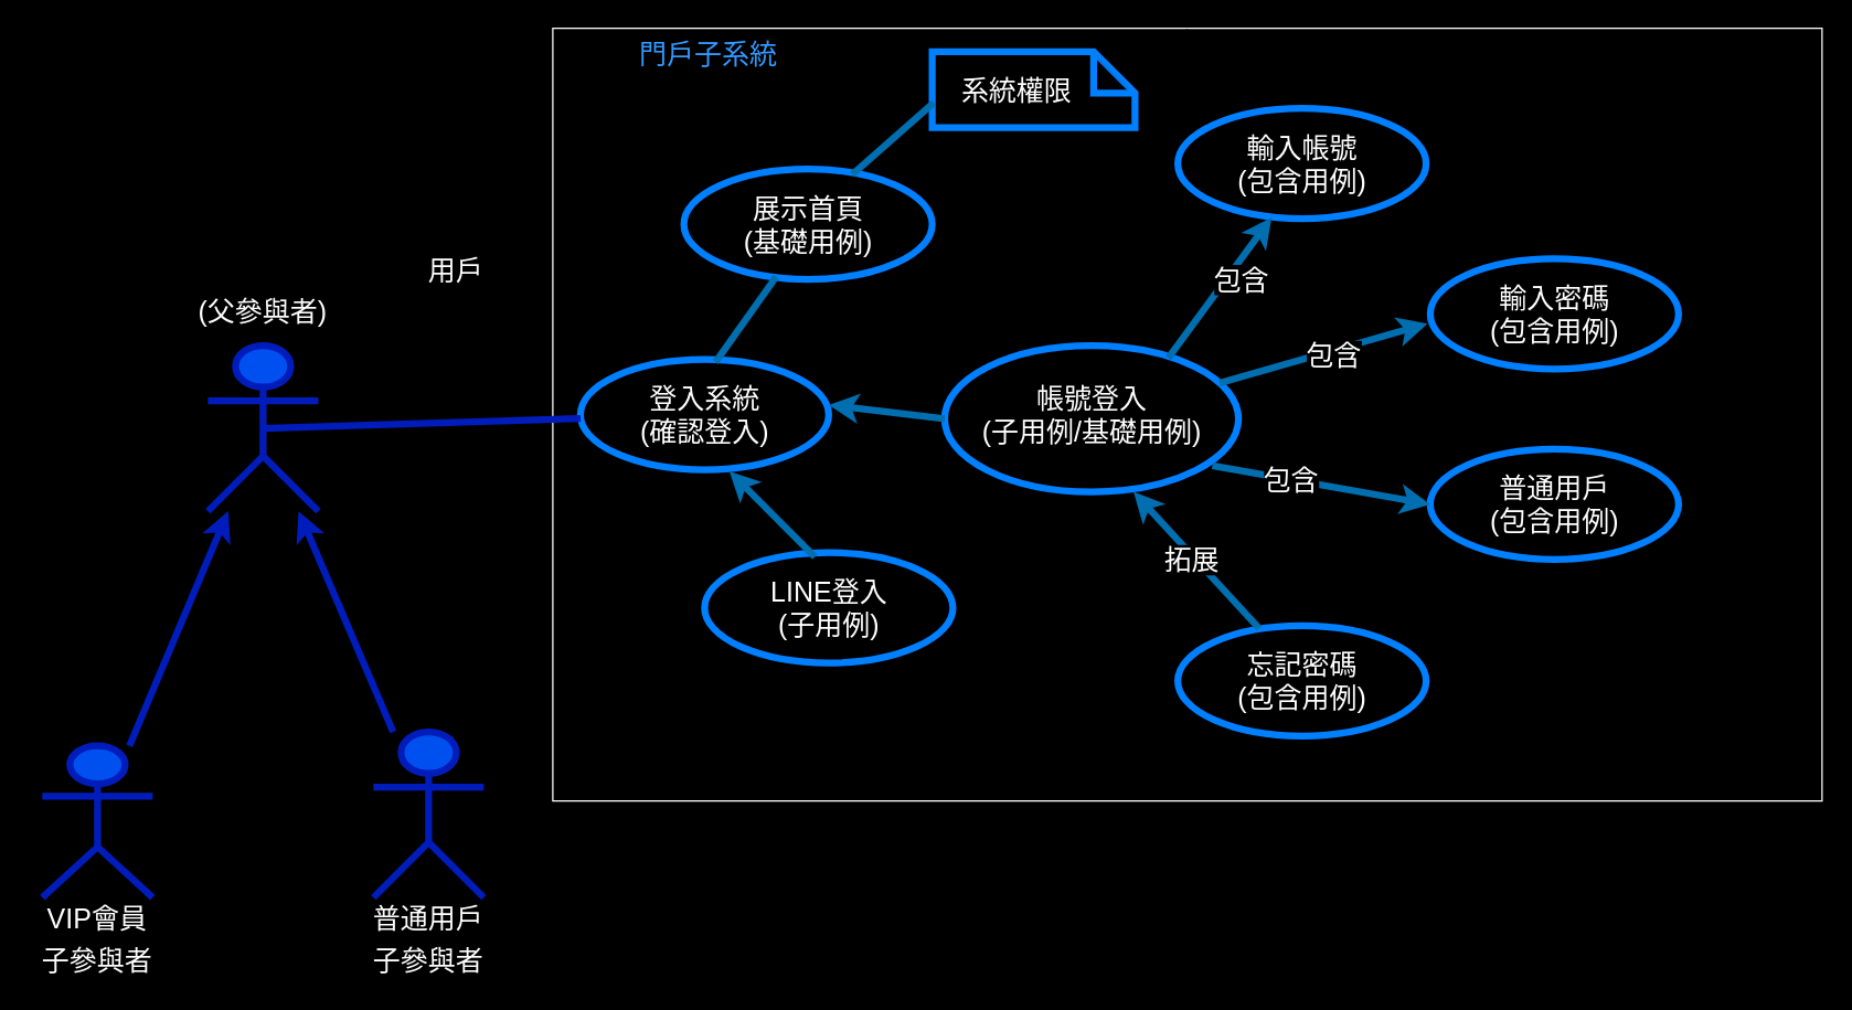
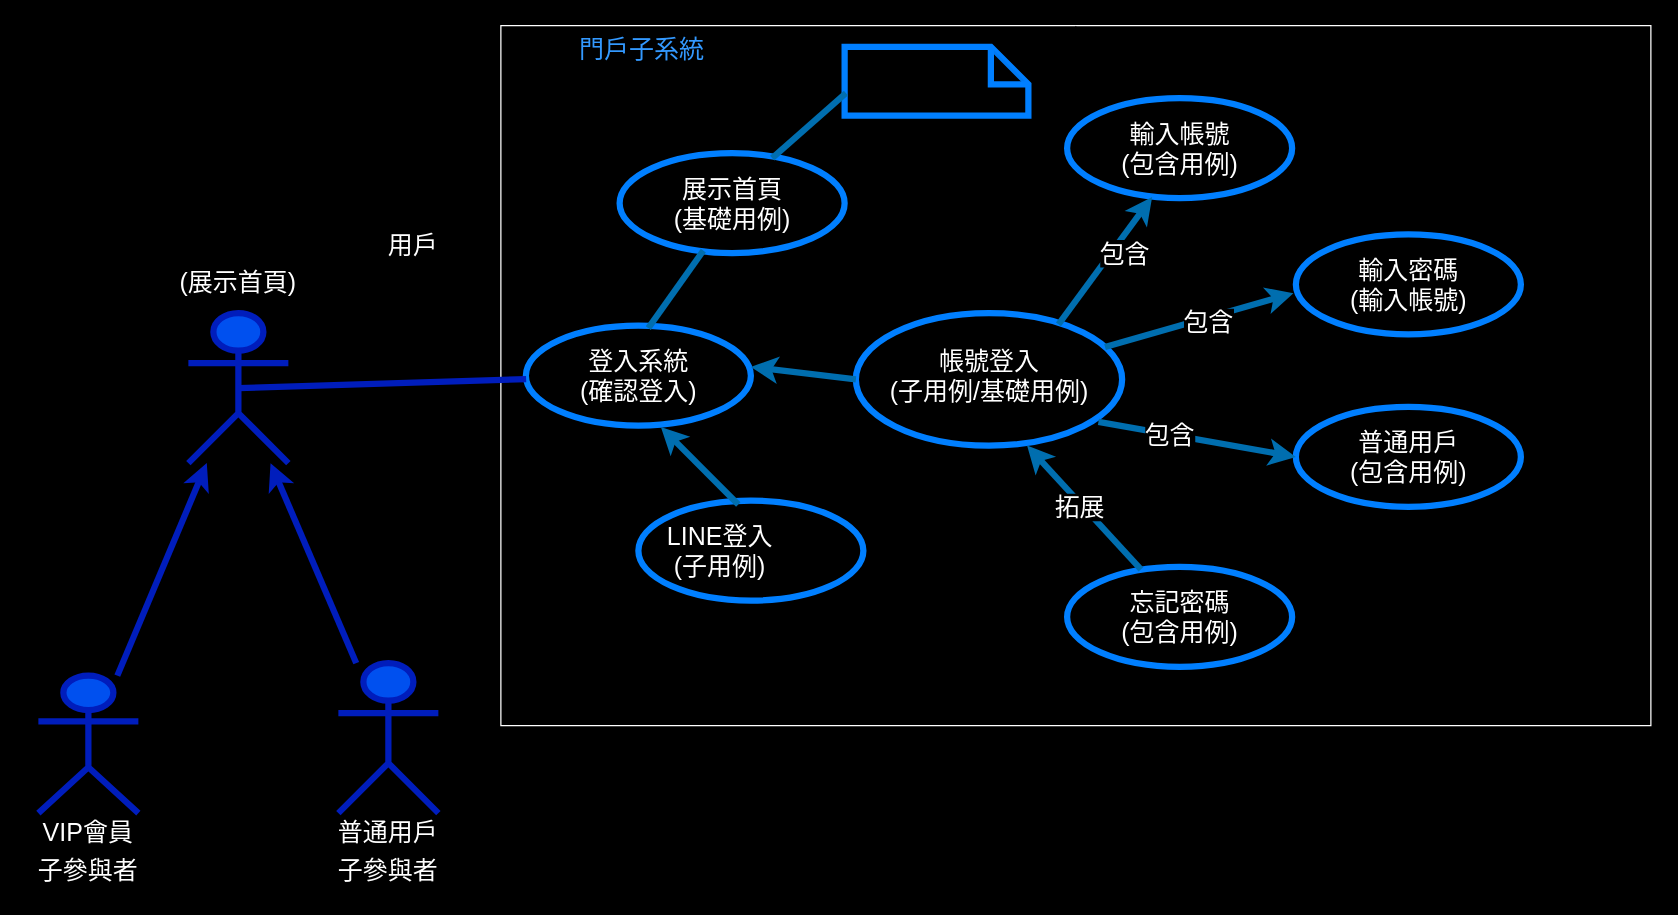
- <mxCell id="31" value="系統權限" style="text;html=1;strokeColor=none;fillColor=none;align=center;verticalAlign=middle;whiteSpace=wrap;rounded=0;labelBackgroundColor=none;fontColor=#FFFFFF;fontSize=20;" vertex="1" parent="1"><mxGeometry x="687" y="49.75" width="99" height="29.5" as="geometry" /></mxCell>
- <mxCell id="8" value="&lt;font style=&quot;font-size: 20px;&quot;&gt;(父參與者)&lt;/font&gt;" style="text;html=1;strokeColor=none;fillColor=none;align=center;verticalAlign=middle;whiteSpace=wrap;rounded=0;fontColor=#FFFFFF;labelBackgroundColor=#000000;" vertex="1" parent="1"><mxGeometry x="135" y="210" width="110" height="30" as="geometry" /></mxCell>
+ <mxCell id="8" value="&lt;font style=&quot;font-size: 20px;&quot;&gt;(展示首頁)&lt;/font&gt;" style="text;html=1;strokeColor=none;fillColor=none;align=center;verticalAlign=middle;whiteSpace=wrap;rounded=0;fontColor=#FFFFFF;labelBackgroundColor=#000000;" vertex="1" parent="1"><mxGeometry x="135" y="210" width="110" height="30" as="geometry" /></mxCell>
- <mxCell id="40" value="&lt;font style=&quot;font-size: 20px;&quot; color=&quot;#ffffff&quot;&gt;輸入密碼&lt;br&gt;(包含用例)&lt;br&gt;&lt;/font&gt;" style="text;html=1;strokeColor=none;fillColor=none;align=center;verticalAlign=middle;whiteSpace=wrap;rounded=0;" vertex="1" parent="1"><mxGeometry x="1068.5" y="212" width="115" height="30" as="geometry" /></mxCell>
+ <mxCell id="40" value="&lt;font style=&quot;font-size: 20px;&quot; color=&quot;#ffffff&quot;&gt;輸入密碼&lt;br&gt;(輸入帳號)&lt;br&gt;&lt;/font&gt;" style="text;html=1;strokeColor=none;fillColor=none;align=center;verticalAlign=middle;whiteSpace=wrap;rounded=0;" vertex="1" parent="1"><mxGeometry x="1068.5" y="212" width="115" height="30" as="geometry" /></mxCell>
- <mxCell id="21" value="&lt;font style=&quot;font-size: 20px;&quot; color=&quot;#ffffff&quot;&gt;LINE登入&lt;br&gt;(子用例)&lt;br&gt;&lt;/font&gt;" style="text;html=1;strokeColor=none;fillColor=none;align=center;verticalAlign=middle;whiteSpace=wrap;rounded=0;" vertex="1" parent="1"><mxGeometry x="542.5" y="425" width="115" height="30" as="geometry" /></mxCell>
+ <mxCell id="21" value="&lt;font style=&quot;font-size: 20px;&quot; color=&quot;#ffffff&quot;&gt;LINE登入&lt;br&gt;(子用例)&lt;br&gt;&lt;/font&gt;" style="text;html=1;strokeColor=none;fillColor=none;align=center;verticalAlign=middle;whiteSpace=wrap;rounded=0;" vertex="1" parent="1"><mxGeometry x="517.5" y="425" width="115" height="30" as="geometry" /></mxCell>
